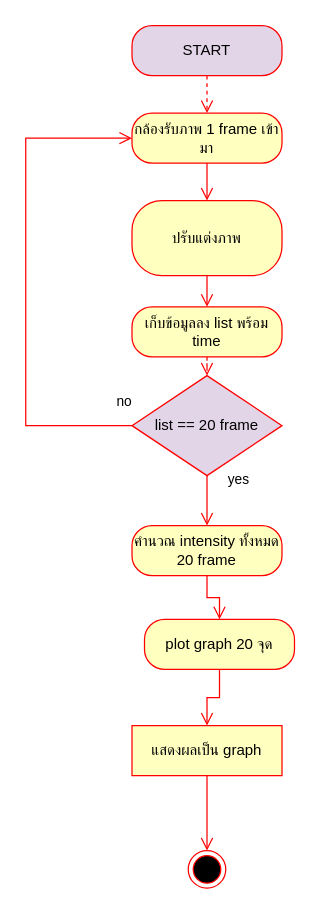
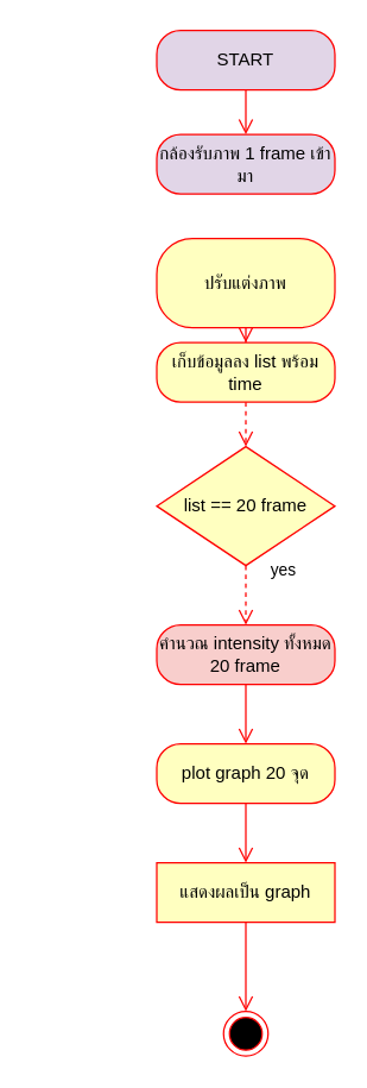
- <mxCell id="3" value="" style="edgeStyle=orthogonalEdgeStyle;html=1;verticalAlign=bottom;endArrow=open;endSize=8;strokeColor=#ff0000;rounded=0;dashed=1;" edge="1" source="2" parent="1" target="4"><mxGeometry relative="1" as="geometry"><mxPoint x="-180" y="220" as="targetPoint" /></mxGeometry></mxCell>
+ <mxCell id="3" value="" style="edgeStyle=orthogonalEdgeStyle;html=1;verticalAlign=bottom;endArrow=open;endSize=8;strokeColor=#ff0000;rounded=0;" edge="1" source="2" parent="1" target="4"><mxGeometry relative="1" as="geometry"><mxPoint x="-180" y="220" as="targetPoint" /></mxGeometry></mxCell>
- <mxCell id="4" value="กล้องรับภาพ 1 frame เข้ามา" style="rounded=1;whiteSpace=wrap;html=1;arcSize=40;fontColor=#000000;fillColor=#ffffc0;strokeColor=#ff0000;" vertex="1" parent="1"><mxGeometry x="105" y="90" width="120" height="40" as="geometry" /></mxCell>
+ <mxCell id="4" value="กล้องรับภาพ 1 frame เข้ามา" style="rounded=1;whiteSpace=wrap;html=1;arcSize=40;fontColor=#000000;fillColor=#e1d5e7;strokeColor=#ff0000;" vertex="1" parent="1"><mxGeometry x="105" y="90" width="120" height="40" as="geometry" /></mxCell>
- <mxCell id="5" value="" style="edgeStyle=orthogonalEdgeStyle;html=1;verticalAlign=bottom;endArrow=open;endSize=8;strokeColor=#ff0000;rounded=0;" edge="1" source="4" parent="1" target="6"><mxGeometry relative="1" as="geometry"><mxPoint x="-40" y="330" as="targetPoint" /></mxGeometry></mxCell>
- <mxCell id="11" value="no" style="edgeStyle=orthogonalEdgeStyle;html=1;align=left;verticalAlign=bottom;endArrow=open;endSize=8;strokeColor=#ff0000;rounded=0;exitX=0;exitY=0.5;exitDx=0;exitDy=0;entryX=0;entryY=0.5;entryDx=0;entryDy=0;" edge="1" source="10" parent="1" target="4"><mxGeometry x="-0.929" y="-10" relative="1" as="geometry"><mxPoint x="300" y="340" as="targetPoint" /><Array as="points"><mxPoint x="20" y="340" /><mxPoint x="20" y="110" /></Array><mxPoint as="offset" /></mxGeometry></mxCell>
- <mxCell id="8" value="เก็บข้อมูลลง list พร้อม time" style="rounded=1;whiteSpace=wrap;html=1;arcSize=40;fontColor=#000000;fillColor=#ffffc0;strokeColor=#ff0000;" vertex="1" parent="1"><mxGeometry x="105" y="245" width="120" height="40" as="geometry" /></mxCell>
+ <mxCell id="8" value="เก็บข้อมูลลง list พร้อม time" style="rounded=1;whiteSpace=wrap;html=1;arcSize=40;fontColor=#000000;fillColor=#ffffc0;strokeColor=#ff0000;" vertex="1" parent="1"><mxGeometry x="105" y="230" width="120" height="40" as="geometry" /></mxCell>
- <mxCell id="10" value="list == 20 frame" style="rhombus;whiteSpace=wrap;html=1;fillColor=#e1d5e7;strokeColor=#ff0000;" vertex="1" parent="1"><mxGeometry x="105" y="300" width="120" height="80" as="geometry" /></mxCell>
+ <mxCell id="10" value="list == 20 frame" style="rhombus;whiteSpace=wrap;html=1;fillColor=#ffffc0;strokeColor=#ff0000;" vertex="1" parent="1"><mxGeometry x="105" y="300" width="120" height="80" as="geometry" /></mxCell>
- <mxCell id="12" value="yes" style="edgeStyle=orthogonalEdgeStyle;html=1;align=left;verticalAlign=top;endArrow=open;endSize=8;strokeColor=#ff0000;rounded=0;" edge="1" source="10" parent="1" target="13"><mxGeometry x="-1" y="18" relative="1" as="geometry"><mxPoint x="160" y="420" as="targetPoint" /><mxPoint x="-3" y="-10" as="offset" /></mxGeometry></mxCell>
+ <mxCell id="12" value="yes" style="edgeStyle=orthogonalEdgeStyle;html=1;align=left;verticalAlign=top;endArrow=open;endSize=8;strokeColor=#ff0000;rounded=0;dashed=1;" edge="1" source="10" parent="1" target="13"><mxGeometry x="-1" y="18" relative="1" as="geometry"><mxPoint x="160" y="420" as="targetPoint" /><mxPoint x="-3" y="-10" as="offset" /></mxGeometry></mxCell>
- <mxCell id="13" value="คำนวณ intensity ทั้งหมด 20 frame" style="rounded=1;whiteSpace=wrap;html=1;arcSize=40;fontColor=#000000;fillColor=#ffffc0;strokeColor=#ff0000;" vertex="1" parent="1"><mxGeometry x="105" y="420" width="120" height="40" as="geometry" /></mxCell>
+ <mxCell id="13" value="คำนวณ intensity ทั้งหมด 20 frame" style="rounded=1;whiteSpace=wrap;html=1;arcSize=40;fontColor=#000000;fillColor=#f8cecc;strokeColor=#ff0000;" vertex="1" parent="1"><mxGeometry x="105" y="420" width="120" height="40" as="geometry" /></mxCell>
- <mxCell id="15" value="plot graph 20 จุด" style="rounded=1;whiteSpace=wrap;html=1;arcSize=40;fontColor=#000000;fillColor=#ffffc0;strokeColor=#ff0000;" vertex="1" parent="1"><mxGeometry x="115" y="495" width="120" height="40" as="geometry" /></mxCell>
+ <mxCell id="15" value="plot graph 20 จุด" style="rounded=1;whiteSpace=wrap;html=1;arcSize=40;fontColor=#000000;fillColor=#ffffc0;strokeColor=#ff0000;" vertex="1" parent="1"><mxGeometry x="105" y="500" width="120" height="40" as="geometry" /></mxCell>
